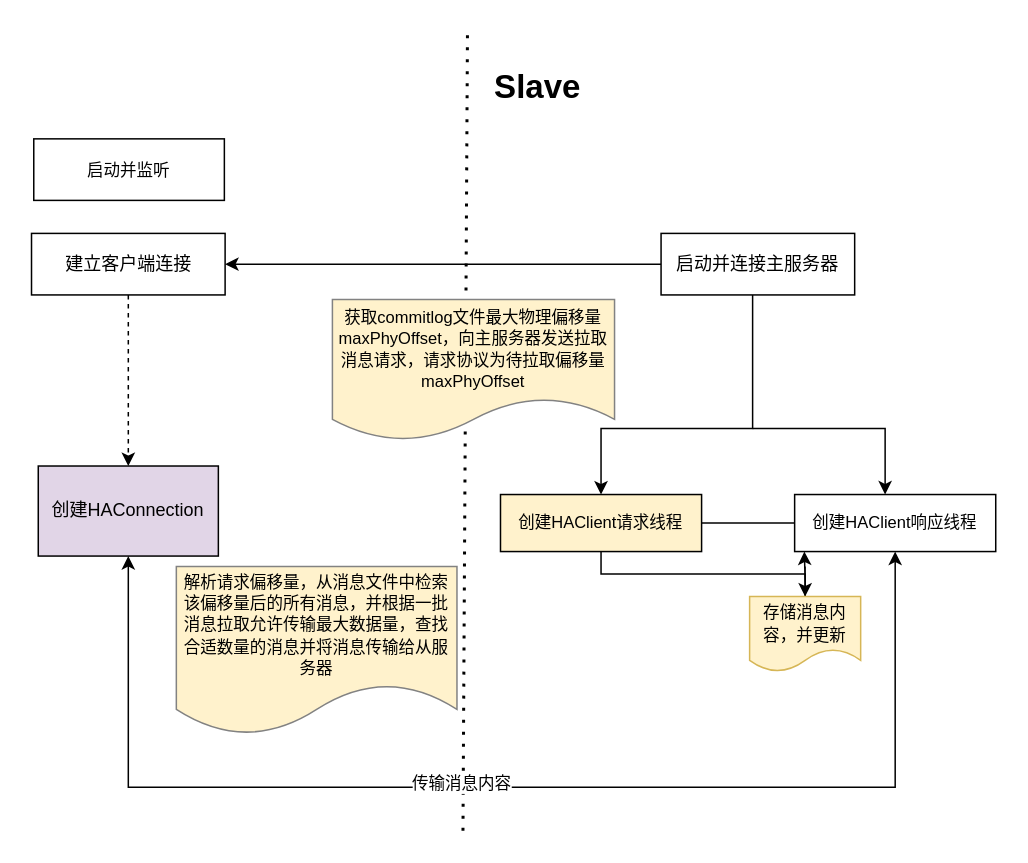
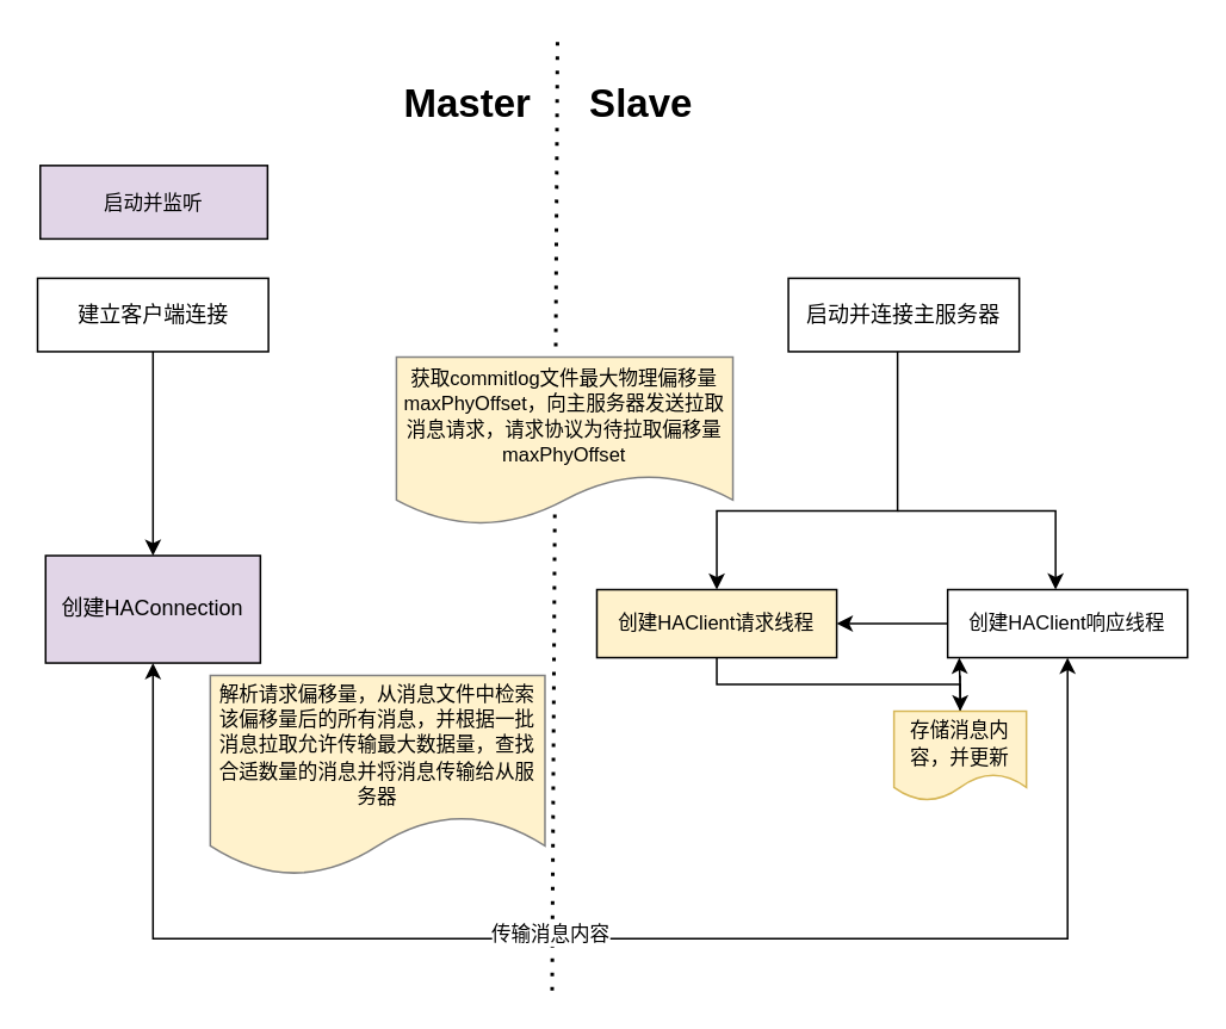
+ <mxCell id="21" value="&lt;b&gt;&lt;font style=&quot;font-size: 22px;&quot;&gt;Master&lt;/font&gt;&lt;/b&gt;" style="text;html=1;strokeColor=none;fillColor=none;align=center;verticalAlign=middle;whiteSpace=wrap;rounded=0;fontSize=11;" vertex="1" parent="1"><mxGeometry x="231" y="43" width="60" height="30" as="geometry" /></mxCell>
- <mxCell id="11" value="启动并监听" style="rounded=0;whiteSpace=wrap;html=1;fontSize=11;" vertex="1" parent="1"><mxGeometry x="22" y="92" width="127" height="41" as="geometry" /></mxCell>
+ <mxCell id="11" value="启动并监听" style="rounded=0;whiteSpace=wrap;html=1;fontSize=11;fillColor=#e1d5e7;" vertex="1" parent="1"><mxGeometry x="22" y="92" width="127" height="41" as="geometry" /></mxCell>
- <mxCell id="5" style="edgeStyle=orthogonalEdgeStyle;rounded=0;orthogonalLoop=1;jettySize=auto;html=1;fontSize=11;" edge="1" parent="1" source="8" target="4"><mxGeometry relative="1" as="geometry" /></mxCell>
- <mxCell id="3" style="edgeStyle=elbowEdgeStyle;rounded=0;orthogonalLoop=1;jettySize=auto;elbow=vertical;html=1;fontSize=22;dashed=1;" edge="1" parent="1" source="4" target="9"><mxGeometry relative="1" as="geometry" /></mxCell>
+ <mxCell id="3" style="edgeStyle=elbowEdgeStyle;rounded=0;orthogonalLoop=1;jettySize=auto;elbow=vertical;html=1;fontSize=22;" edge="1" parent="1" source="4" target="9"><mxGeometry relative="1" as="geometry" /></mxCell>
- <mxCell id="14" style="edgeStyle=orthogonalEdgeStyle;rounded=0;orthogonalLoop=1;jettySize=auto;html=1;fontSize=11;endArrow=none;" edge="1" parent="1" source="15" target="13"><mxGeometry relative="1" as="geometry" /></mxCell>
+ <mxCell id="14" style="edgeStyle=orthogonalEdgeStyle;rounded=0;orthogonalLoop=1;jettySize=auto;html=1;fontSize=11;" edge="1" parent="1" source="15" target="13"><mxGeometry relative="1" as="geometry" /></mxCell>
